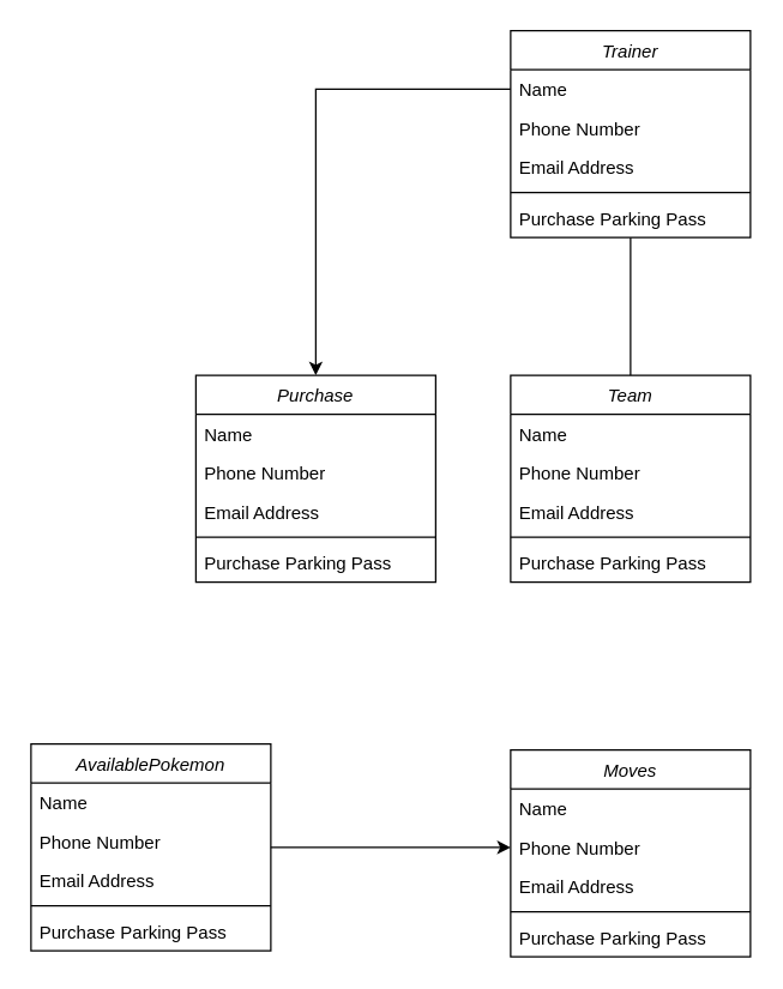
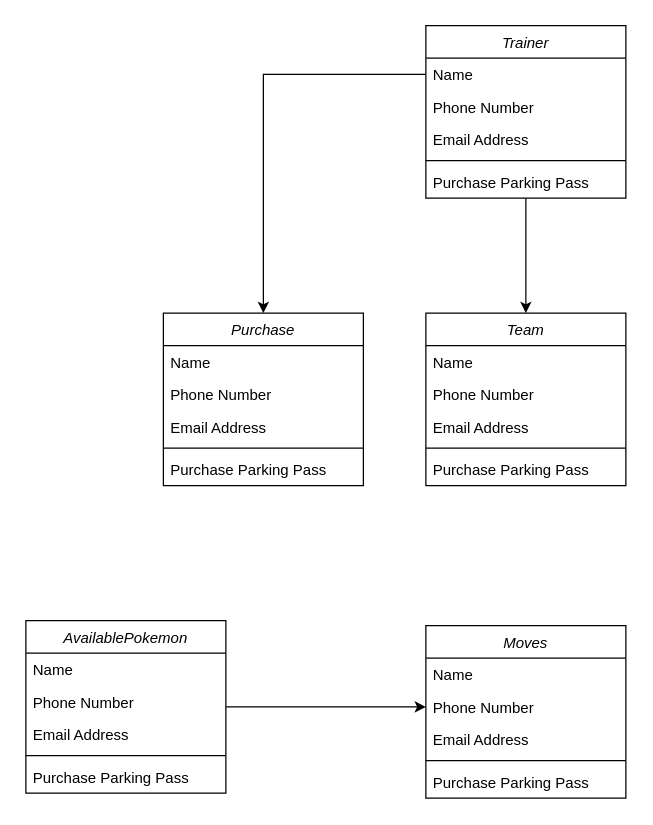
- <mxCell id="2" style="edgeStyle=orthogonalEdgeStyle;rounded=0;orthogonalLoop=1;jettySize=auto;html=1;endArrow=none;" edge="1" parent="1" source="3" target="16"><mxGeometry relative="1" as="geometry" /></mxCell>
+ <mxCell id="2" style="edgeStyle=orthogonalEdgeStyle;rounded=0;orthogonalLoop=1;jettySize=auto;html=1;" edge="1" parent="1" source="3" target="16"><mxGeometry relative="1" as="geometry" /></mxCell>
